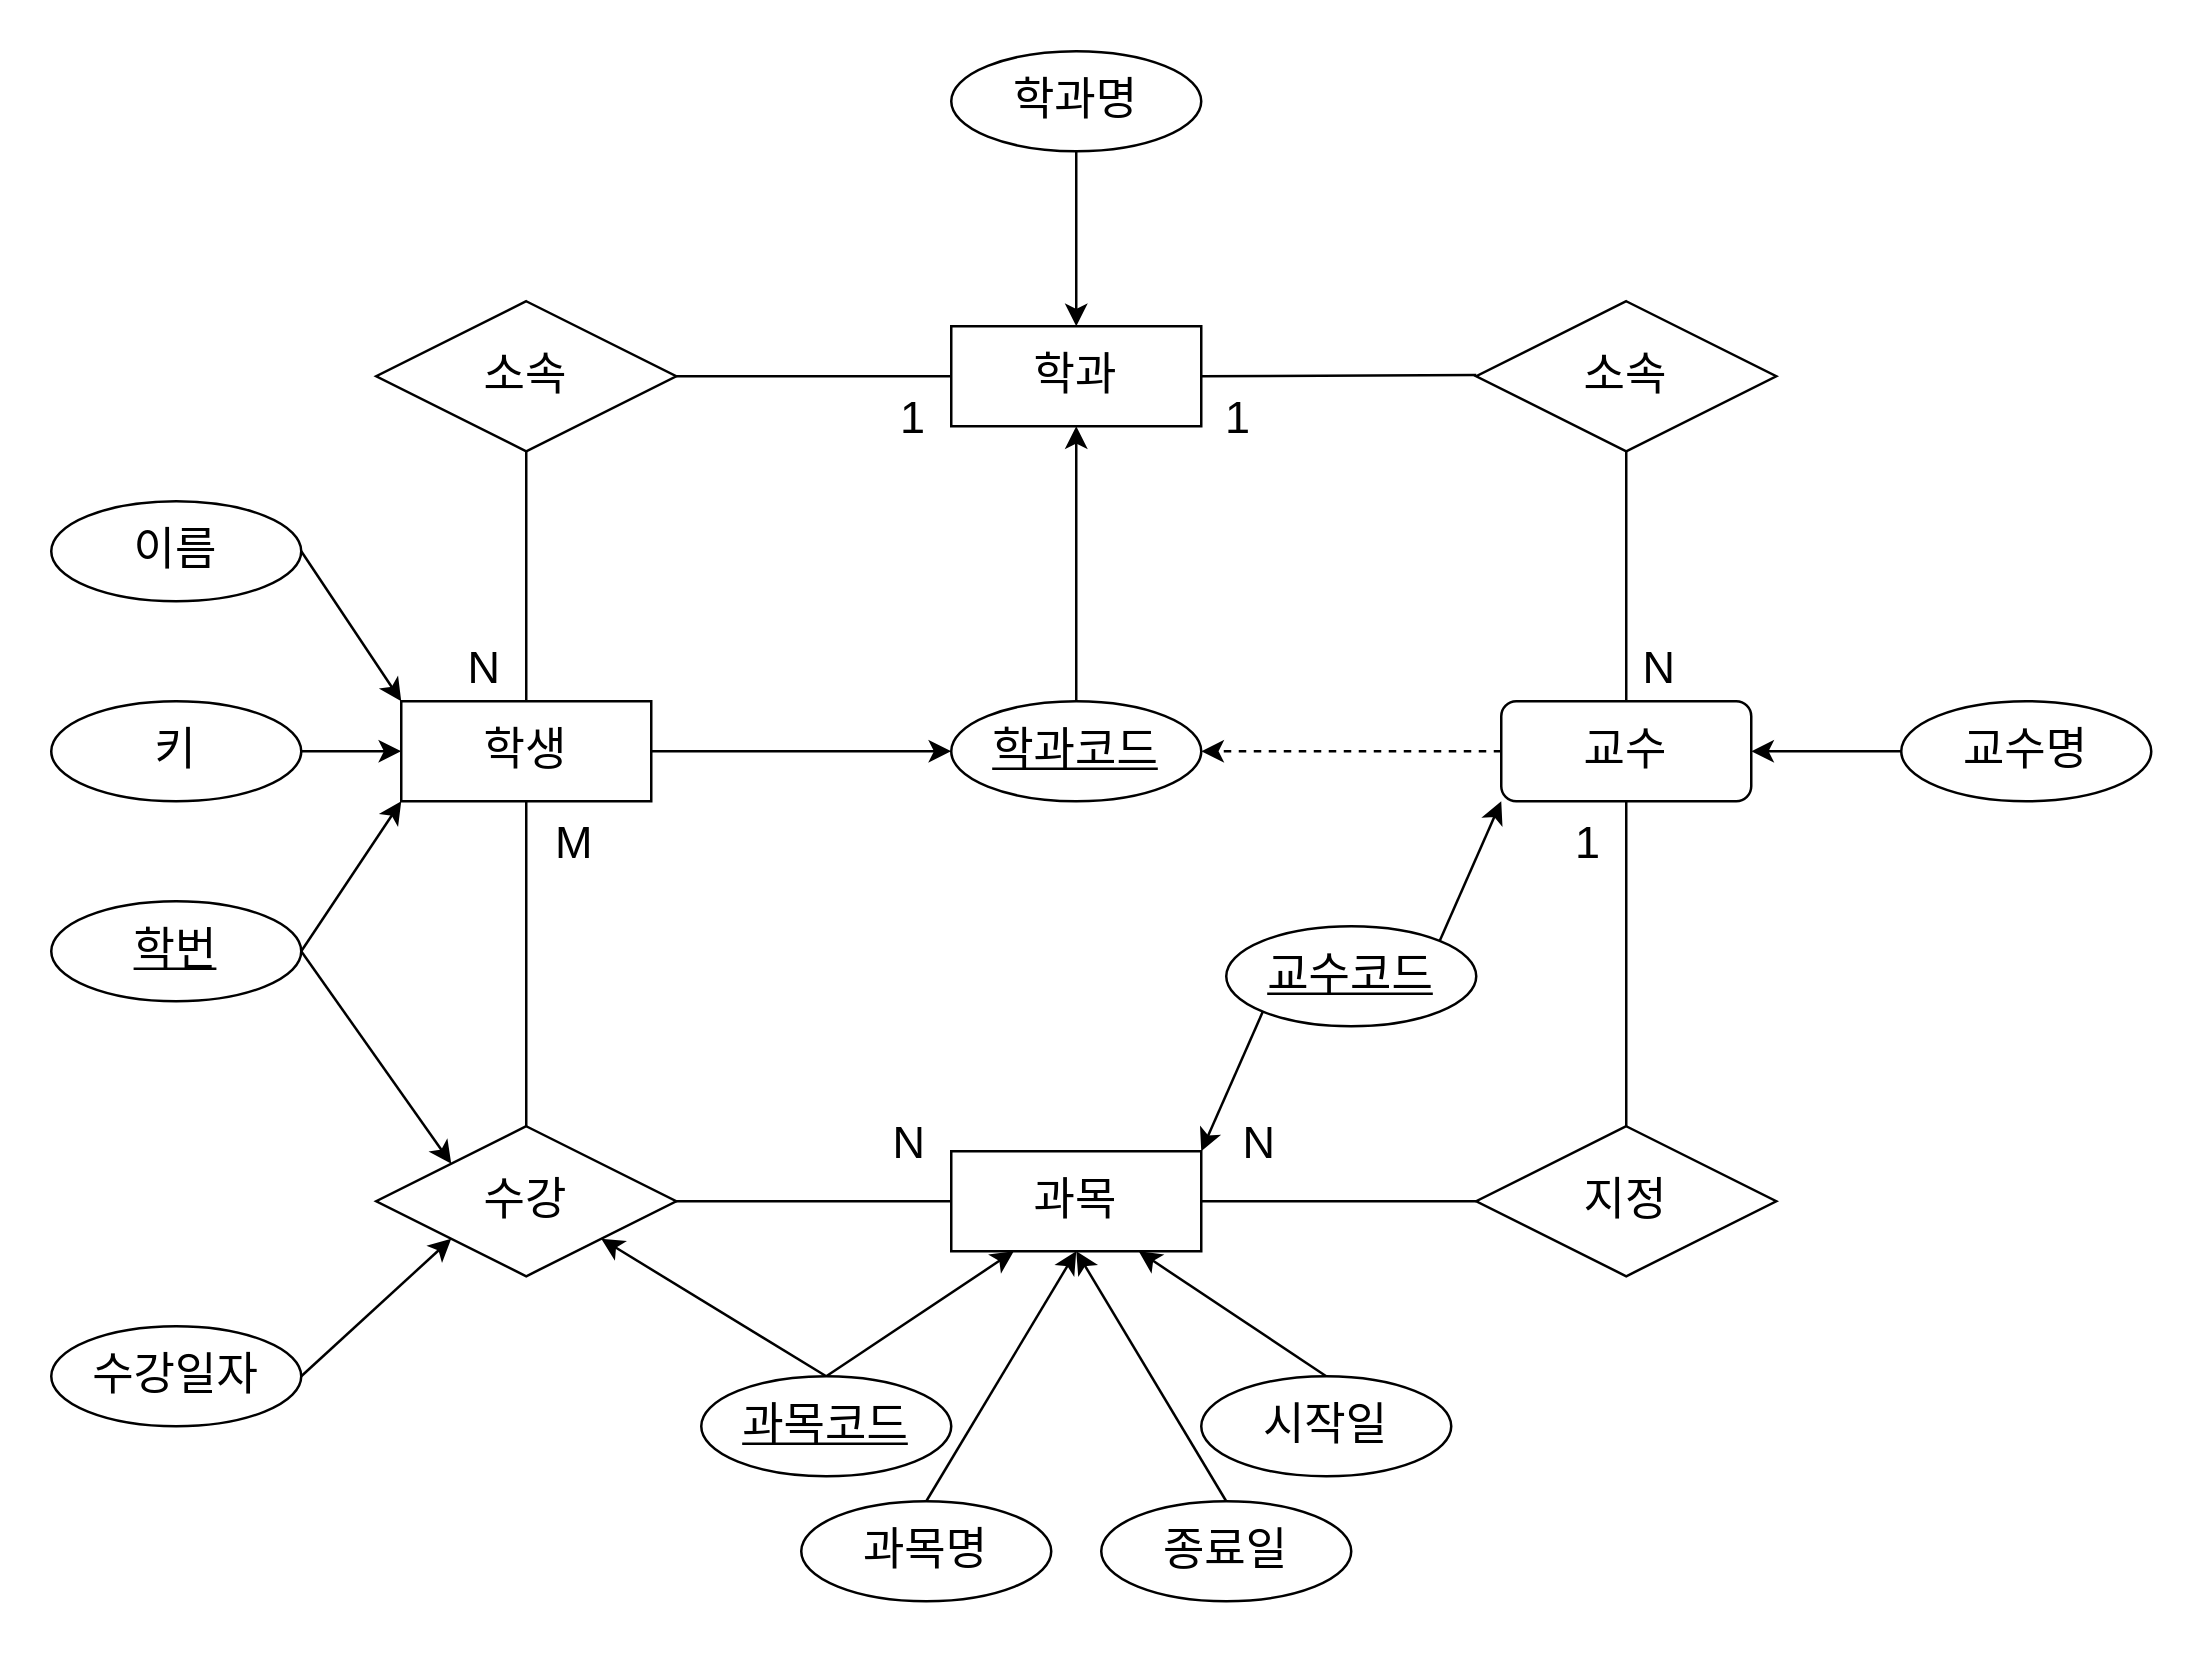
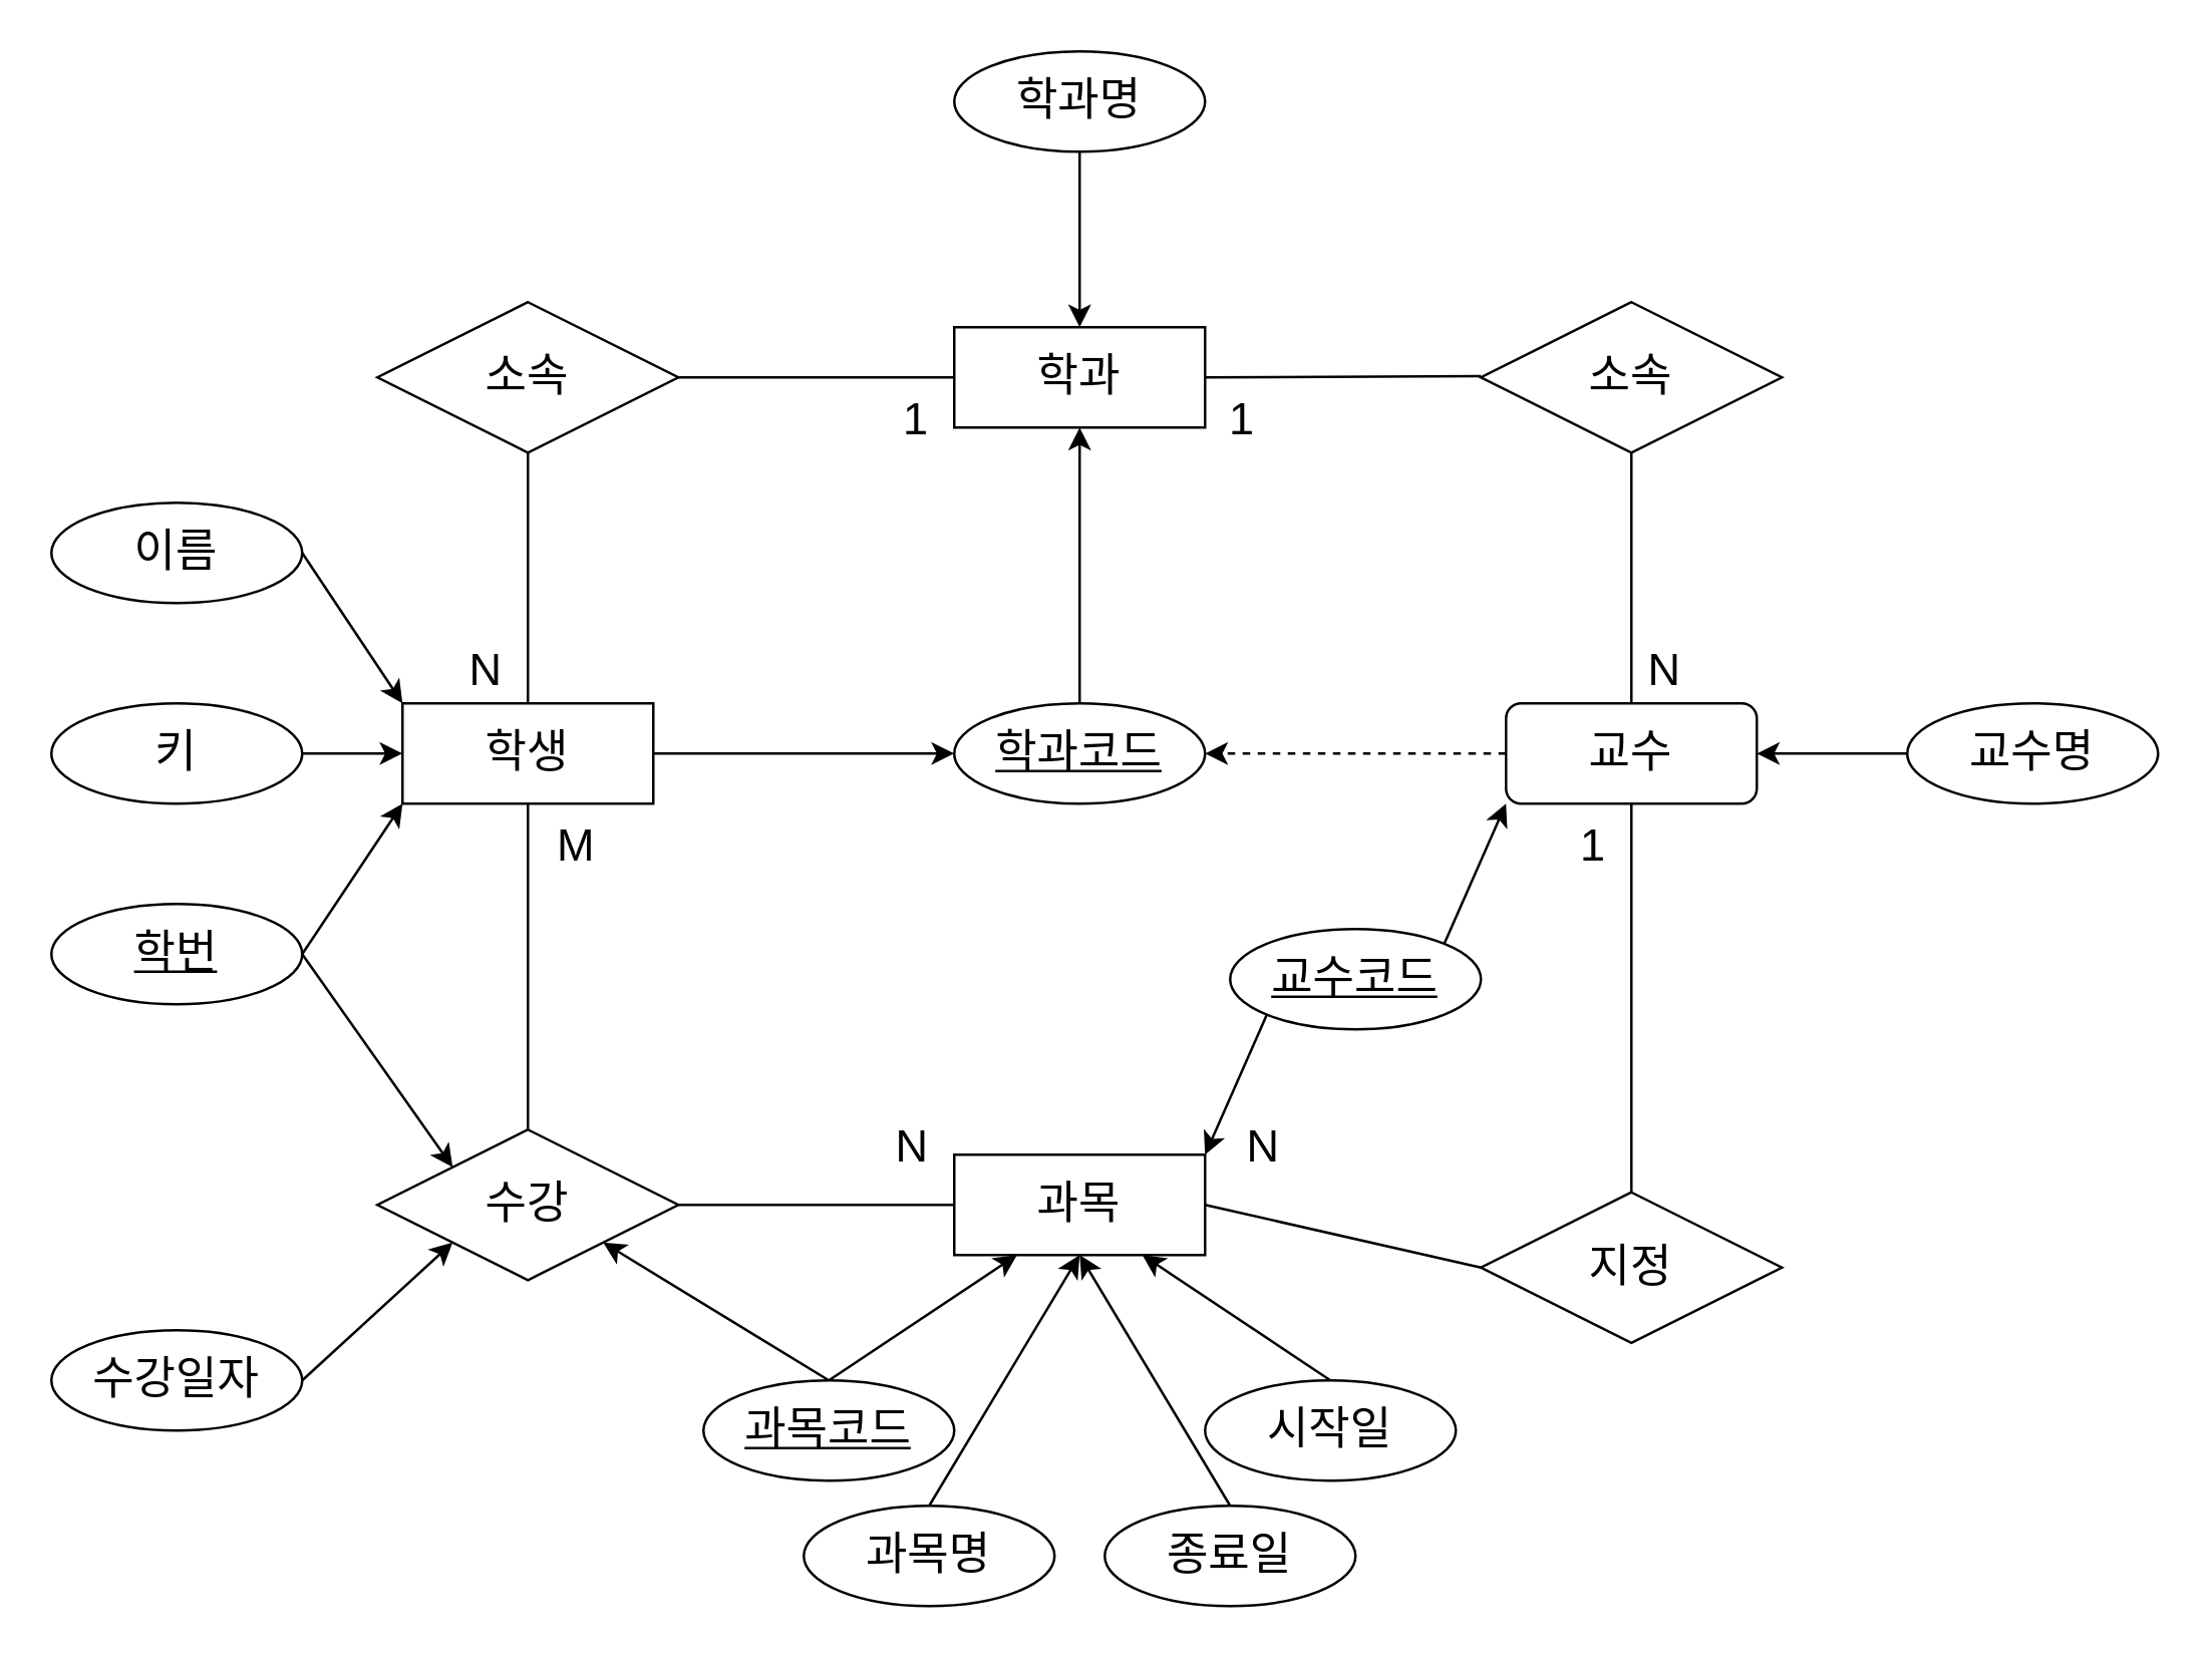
- <mxCell id="34" value="지정" style="shape=rhombus;perimeter=rhombusPerimeter;whiteSpace=wrap;html=1;align=center;fontSize=18;" parent="1" vertex="1"><mxGeometry x="590" y="450" width="120" height="60" as="geometry" /></mxCell>
+ <mxCell id="34" value="지정" style="shape=rhombus;perimeter=rhombusPerimeter;whiteSpace=wrap;html=1;align=center;fontSize=18;" parent="1" vertex="1"><mxGeometry x="590" y="475" width="120" height="60" as="geometry" /></mxCell>
